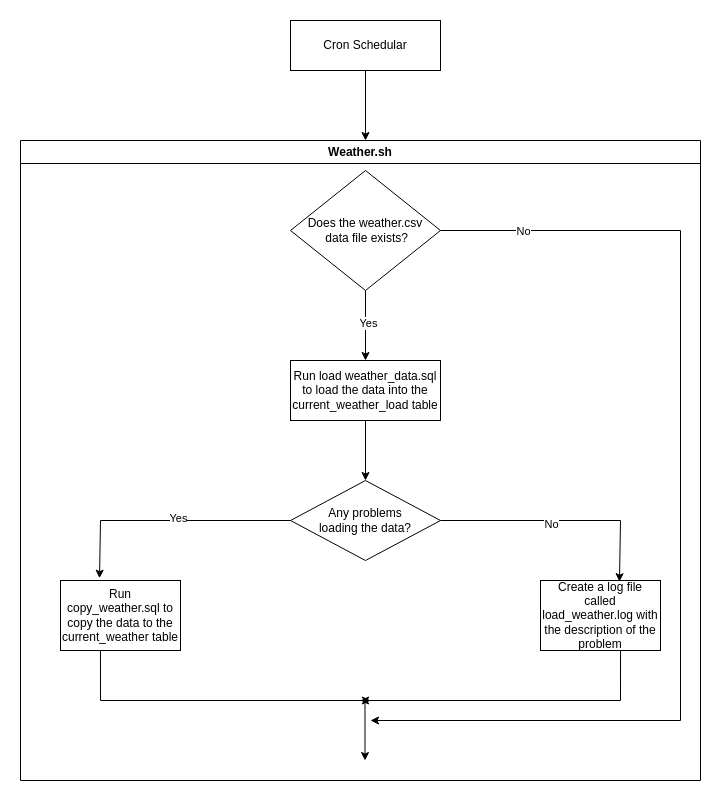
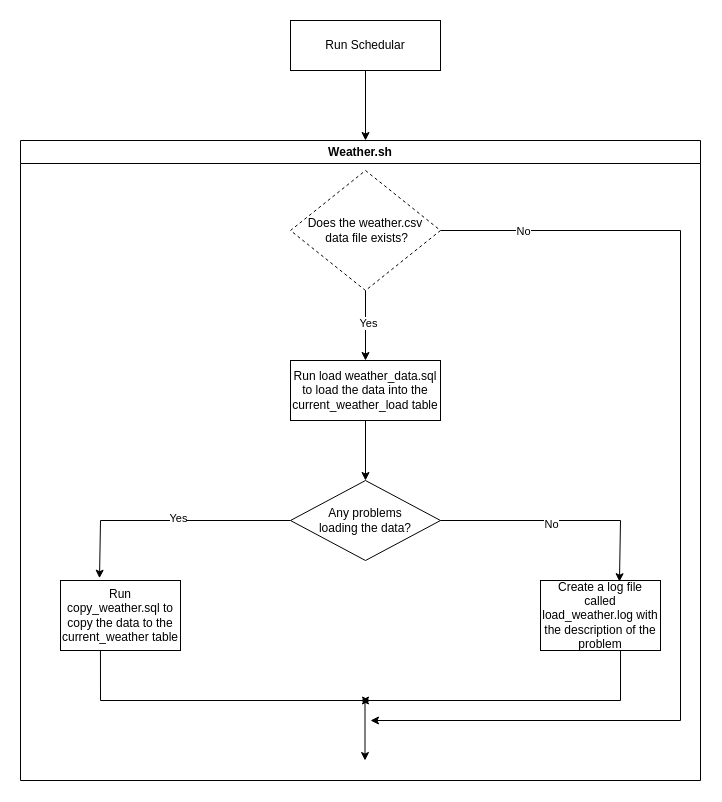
- <mxCell id="2" value="Cron Schedular" style="rounded=0;whiteSpace=wrap;html=1;" vertex="1" parent="1"><mxGeometry x="290" y="20" width="150" height="50" as="geometry" /></mxCell>
+ <mxCell id="2" value="Run Schedular" style="rounded=0;whiteSpace=wrap;html=1;" vertex="1" parent="1"><mxGeometry x="290" y="20" width="150" height="50" as="geometry" /></mxCell>
- <mxCell id="5" value="Does the weather.csv&lt;br&gt;&amp;nbsp;data file exists?" style="rhombus;whiteSpace=wrap;html=1;" vertex="1" parent="4"><mxGeometry x="270" y="30" width="150" height="120" as="geometry" /></mxCell>
+ <mxCell id="5" value="Does the weather.csv&lt;br&gt;&amp;nbsp;data file exists?" style="rhombus;whiteSpace=wrap;html=1;dashed=1;" vertex="1" parent="4"><mxGeometry x="270" y="30" width="150" height="120" as="geometry" /></mxCell>
